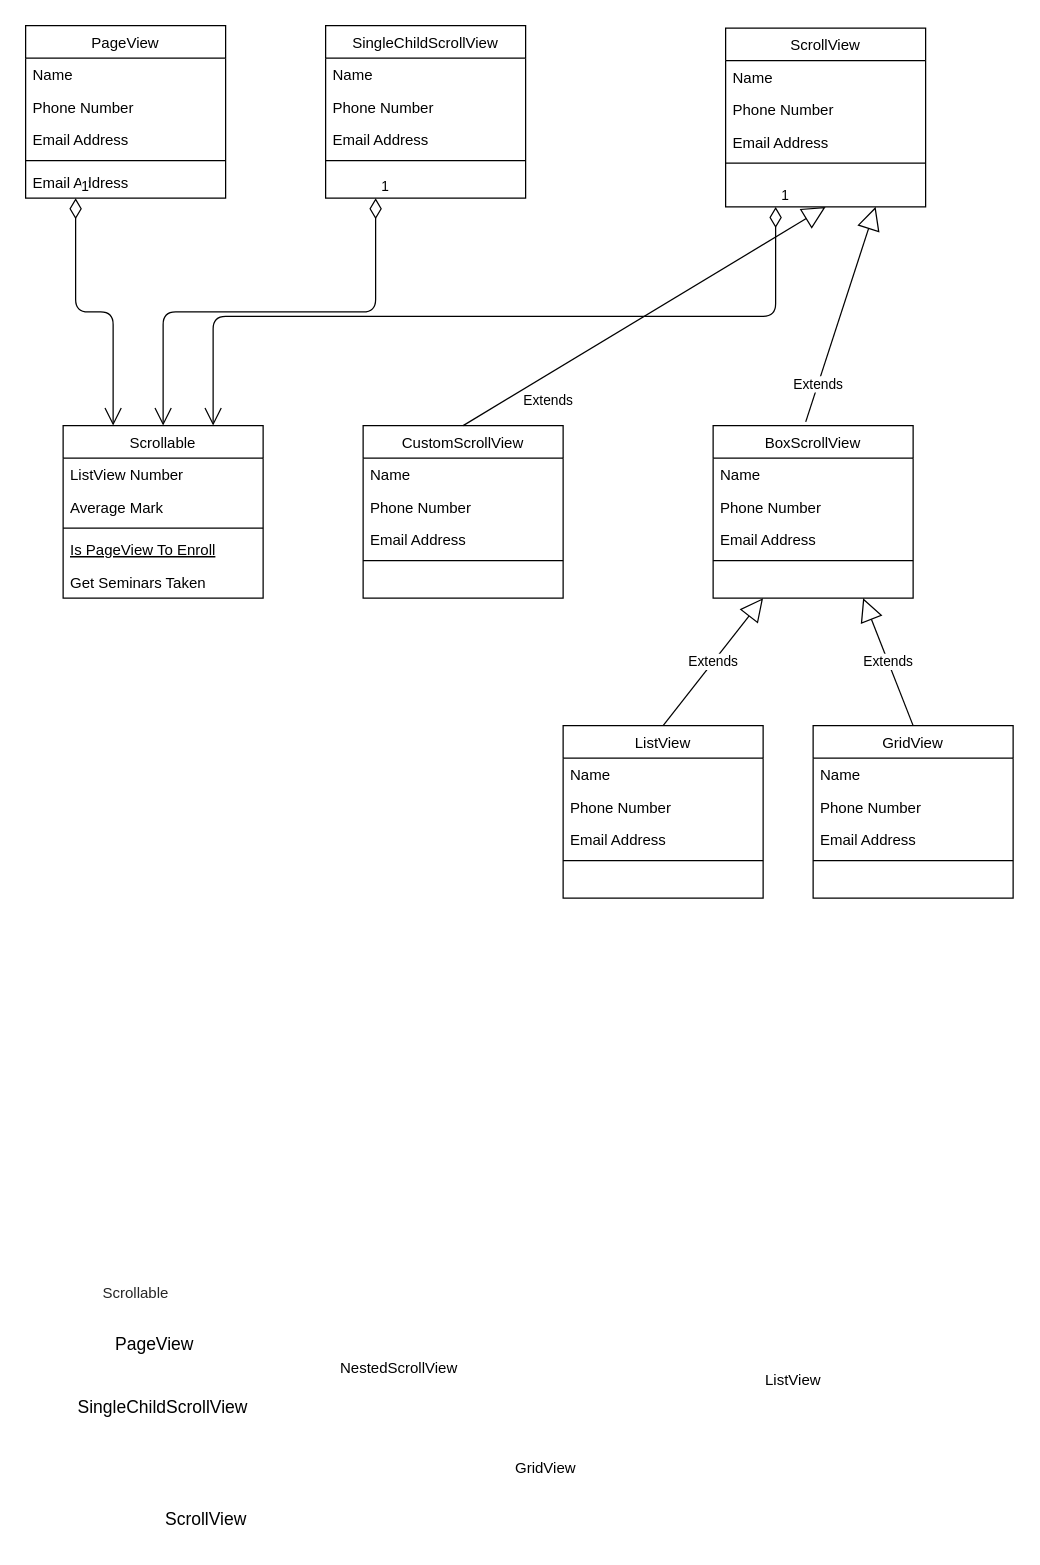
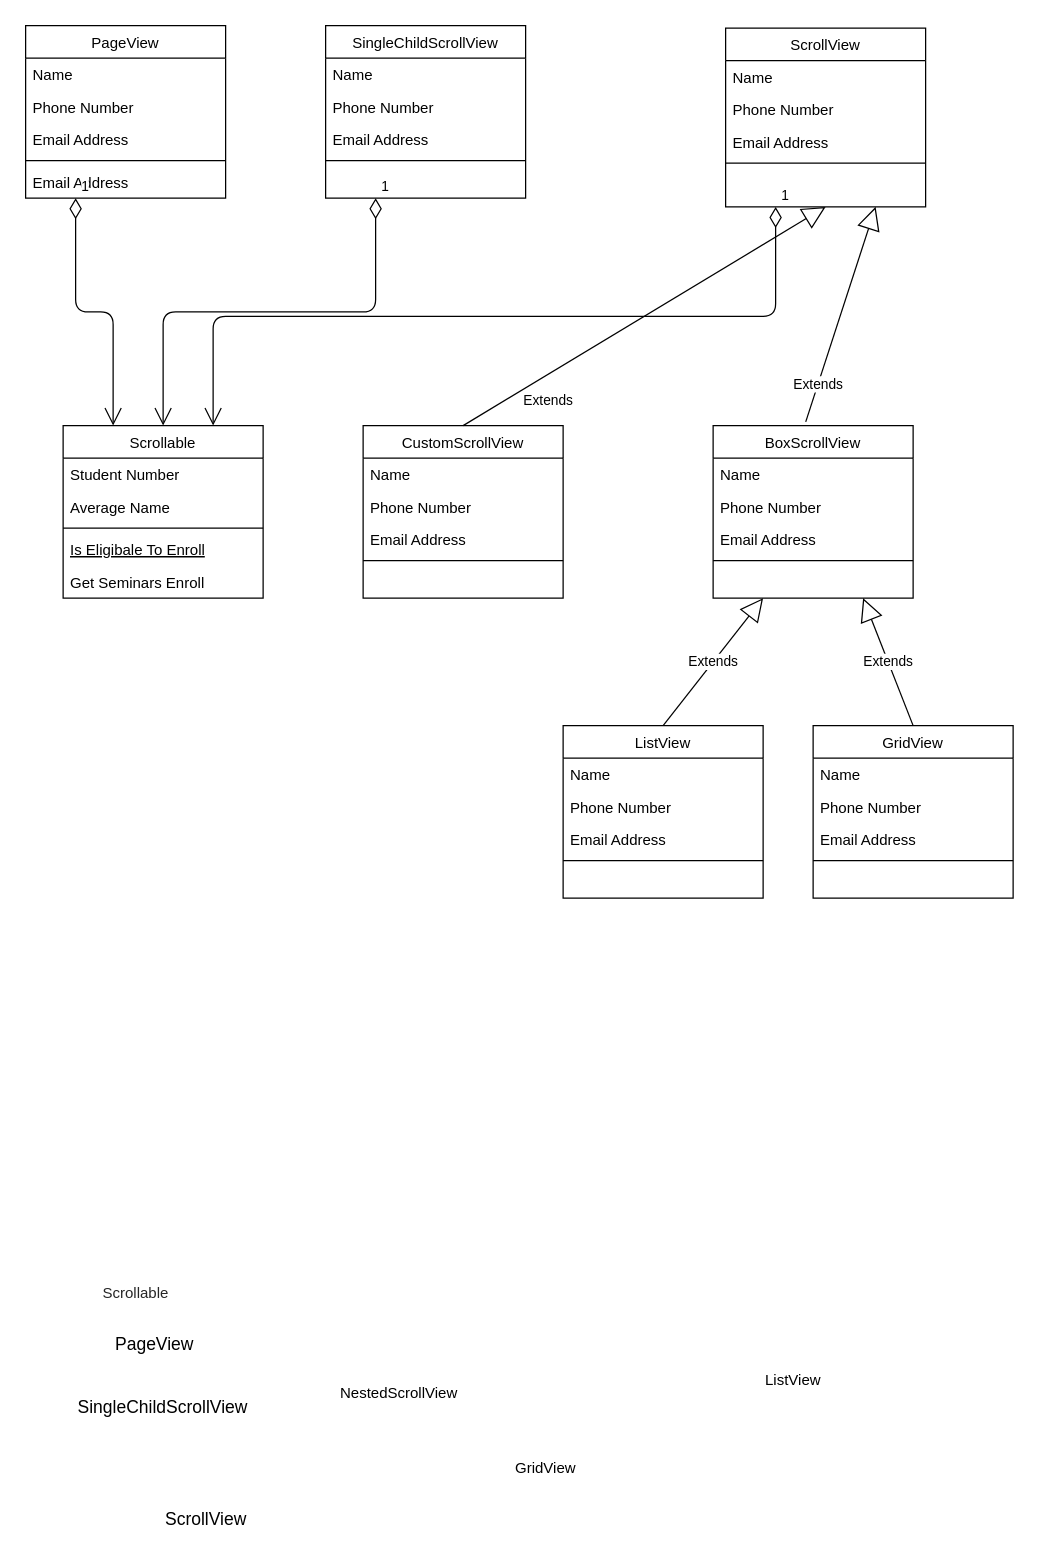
- <mxCell id="9" value="ListView Number" style="text;align=left;verticalAlign=top;spacingLeft=4;spacingRight=4;overflow=hidden;rotatable=0;points=[[0,0.5],[1,0.5]];portConstraint=eastwest;" parent="8" vertex="1"><mxGeometry y="26" width="160" height="26" as="geometry" /></mxCell>
+ <mxCell id="9" value="Student Number" style="text;align=left;verticalAlign=top;spacingLeft=4;spacingRight=4;overflow=hidden;rotatable=0;points=[[0,0.5],[1,0.5]];portConstraint=eastwest;" parent="8" vertex="1"><mxGeometry y="26" width="160" height="26" as="geometry" /></mxCell>
- <mxCell id="10" value="Average Mark" style="text;align=left;verticalAlign=top;spacingLeft=4;spacingRight=4;overflow=hidden;rotatable=0;points=[[0,0.5],[1,0.5]];portConstraint=eastwest;rounded=0;shadow=0;html=0;" parent="8" vertex="1"><mxGeometry y="52" width="160" height="26" as="geometry" /></mxCell>
+ <mxCell id="10" value="Average Name" style="text;align=left;verticalAlign=top;spacingLeft=4;spacingRight=4;overflow=hidden;rotatable=0;points=[[0,0.5],[1,0.5]];portConstraint=eastwest;rounded=0;shadow=0;html=0;" parent="8" vertex="1"><mxGeometry y="52" width="160" height="26" as="geometry" /></mxCell>
- <mxCell id="12" value="Is PageView To Enroll" style="text;align=left;verticalAlign=top;spacingLeft=4;spacingRight=4;overflow=hidden;rotatable=0;points=[[0,0.5],[1,0.5]];portConstraint=eastwest;fontStyle=4" parent="8" vertex="1"><mxGeometry y="86" width="160" height="26" as="geometry" /></mxCell>
+ <mxCell id="12" value="Is Eligibale To Enroll" style="text;align=left;verticalAlign=top;spacingLeft=4;spacingRight=4;overflow=hidden;rotatable=0;points=[[0,0.5],[1,0.5]];portConstraint=eastwest;fontStyle=4" parent="8" vertex="1"><mxGeometry y="86" width="160" height="26" as="geometry" /></mxCell>
- <mxCell id="13" value="Get Seminars Taken" style="text;align=left;verticalAlign=top;spacingLeft=4;spacingRight=4;overflow=hidden;rotatable=0;points=[[0,0.5],[1,0.5]];portConstraint=eastwest;" parent="8" vertex="1"><mxGeometry y="112" width="160" height="26" as="geometry" /></mxCell>
+ <mxCell id="13" value="Get Seminars Enroll" style="text;align=left;verticalAlign=top;spacingLeft=4;spacingRight=4;overflow=hidden;rotatable=0;points=[[0,0.5],[1,0.5]];portConstraint=eastwest;" parent="8" vertex="1"><mxGeometry y="112" width="160" height="26" as="geometry" /></mxCell>
- <mxCell id="43" value="&lt;meta charset=&quot;utf-8&quot;&gt;&lt;div&gt;NestedScrollView&lt;/div&gt;" style="text;whiteSpace=wrap;html=1;" vertex="1" parent="1"><mxGeometry x="270" y="1080" width="120" height="30" as="geometry" /></mxCell>
+ <mxCell id="43" value="&lt;meta charset=&quot;utf-8&quot;&gt;&lt;div&gt;NestedScrollView&lt;/div&gt;" style="text;whiteSpace=wrap;html=1;" vertex="1" parent="1"><mxGeometry x="270" y="1100" width="120" height="30" as="geometry" /></mxCell>
